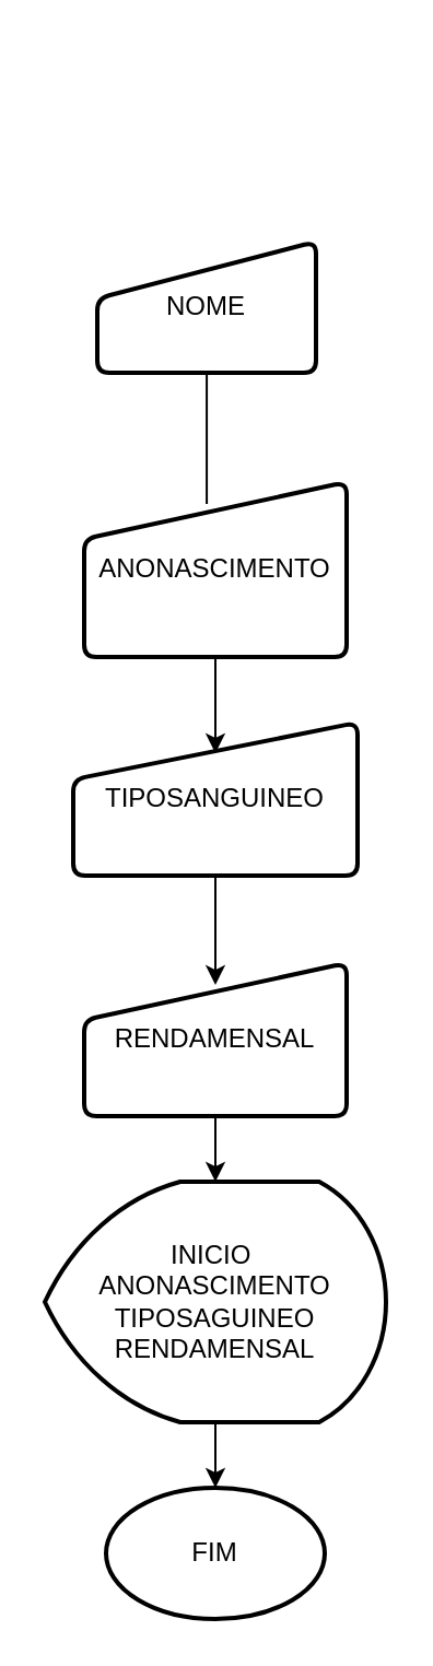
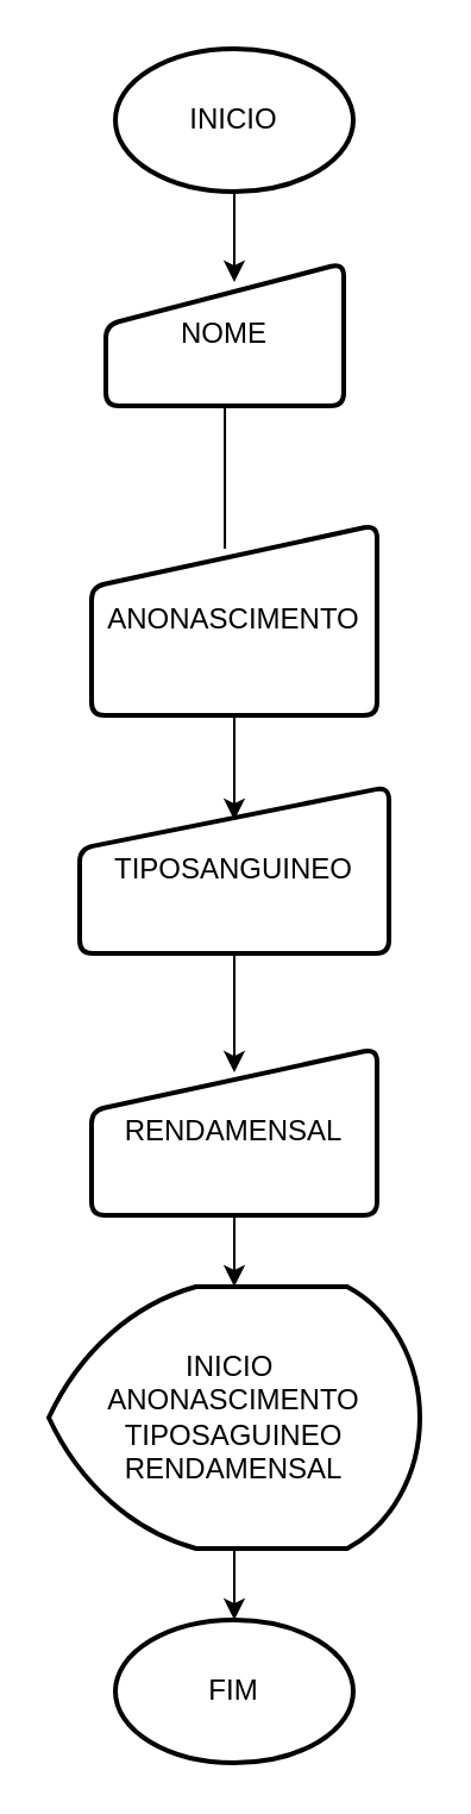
+ <mxCell id="2" value="INICIO" style="strokeWidth=2;html=1;shape=mxgraph.flowchart.start_1;whiteSpace=wrap;" vertex="1" parent="1"><mxGeometry x="48" y="20" width="100" height="60" as="geometry" /></mxCell>
+ <mxCell id="9" style="edgeStyle=orthogonalEdgeStyle;rounded=0;orthogonalLoop=1;jettySize=auto;html=1;entryX=0.54;entryY=0.133;entryDx=0;entryDy=0;entryPerimeter=0;" edge="1" parent="1" source="2" target="4"><mxGeometry relative="1" as="geometry" /></mxCell>
